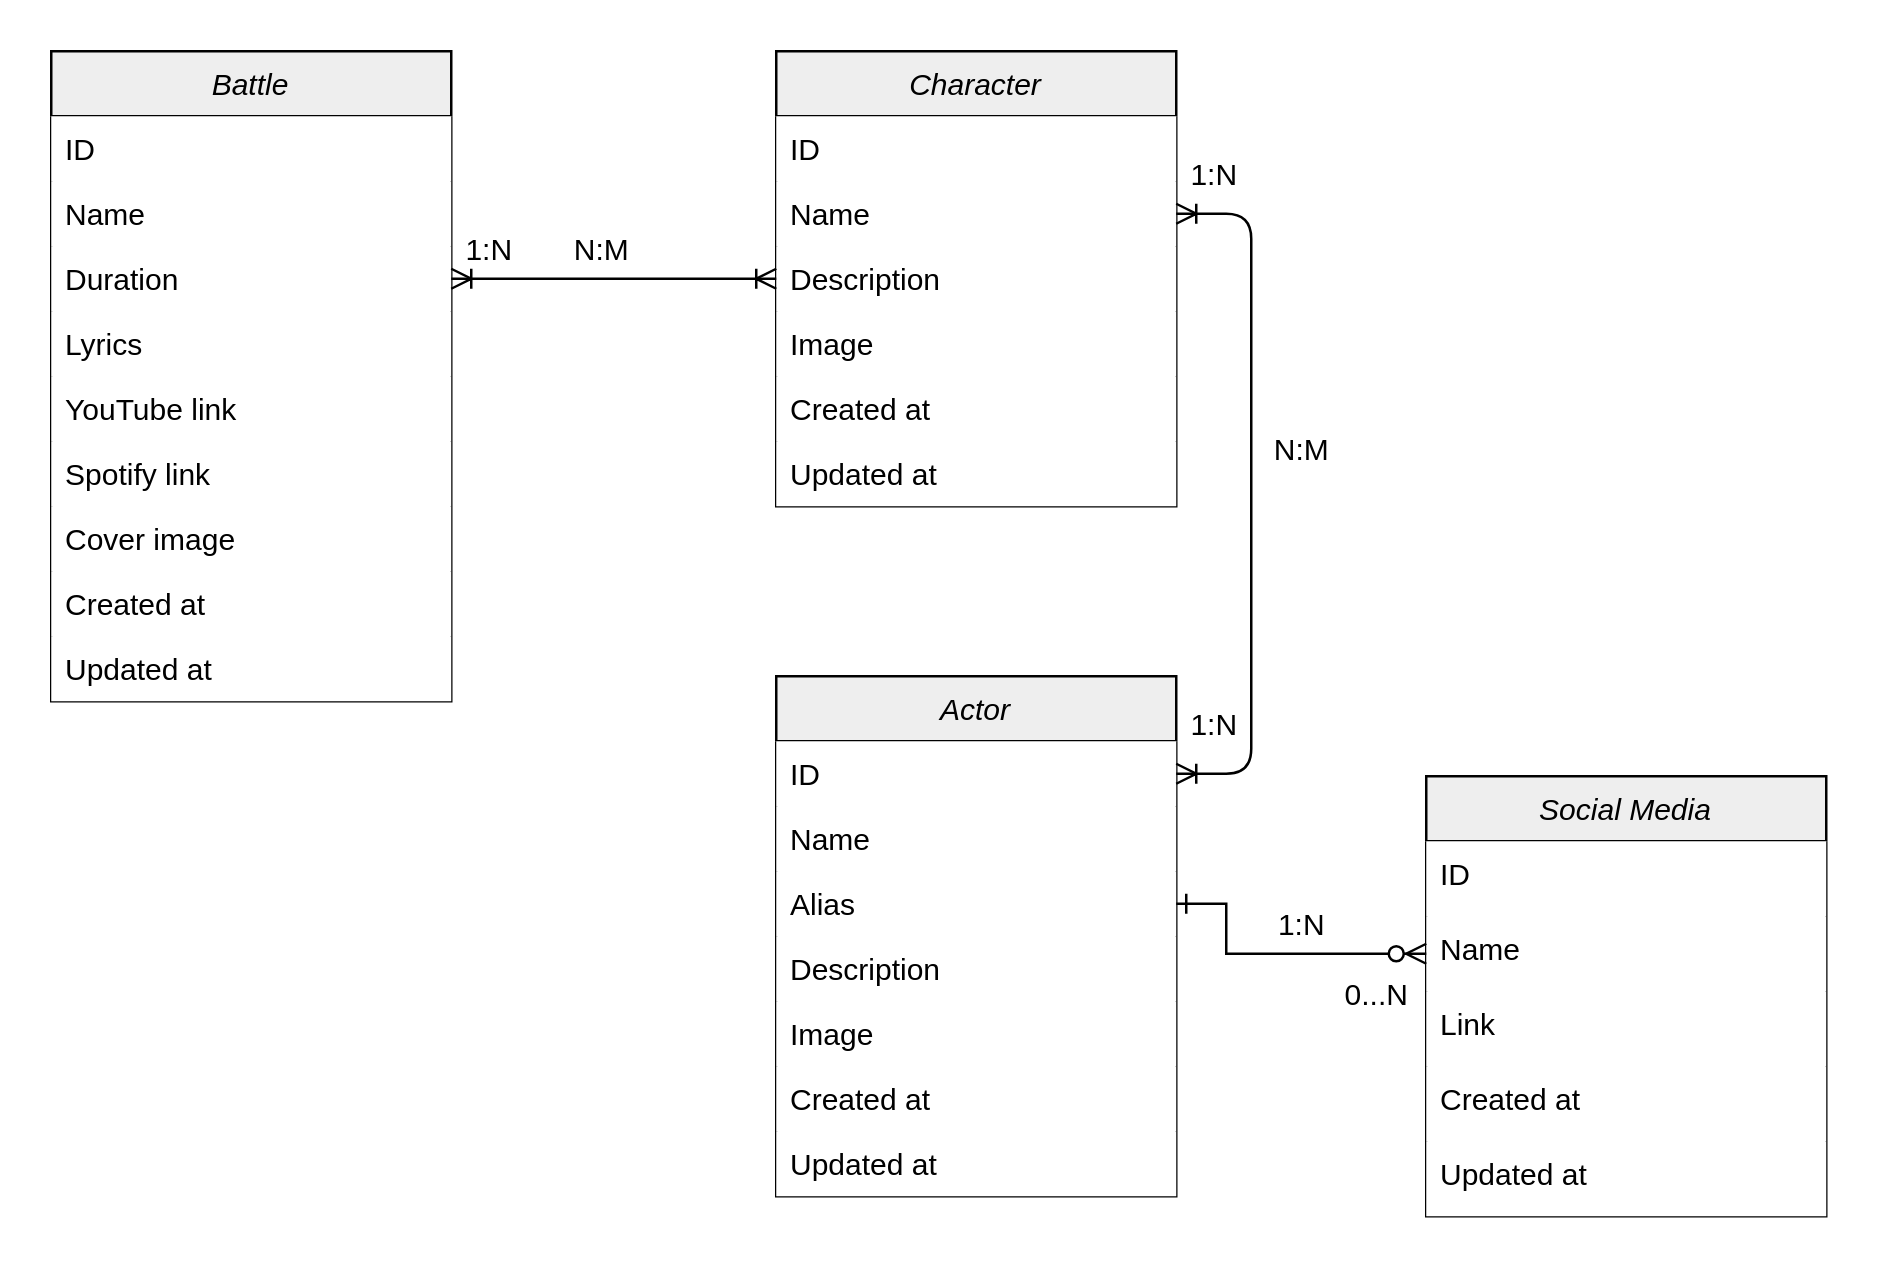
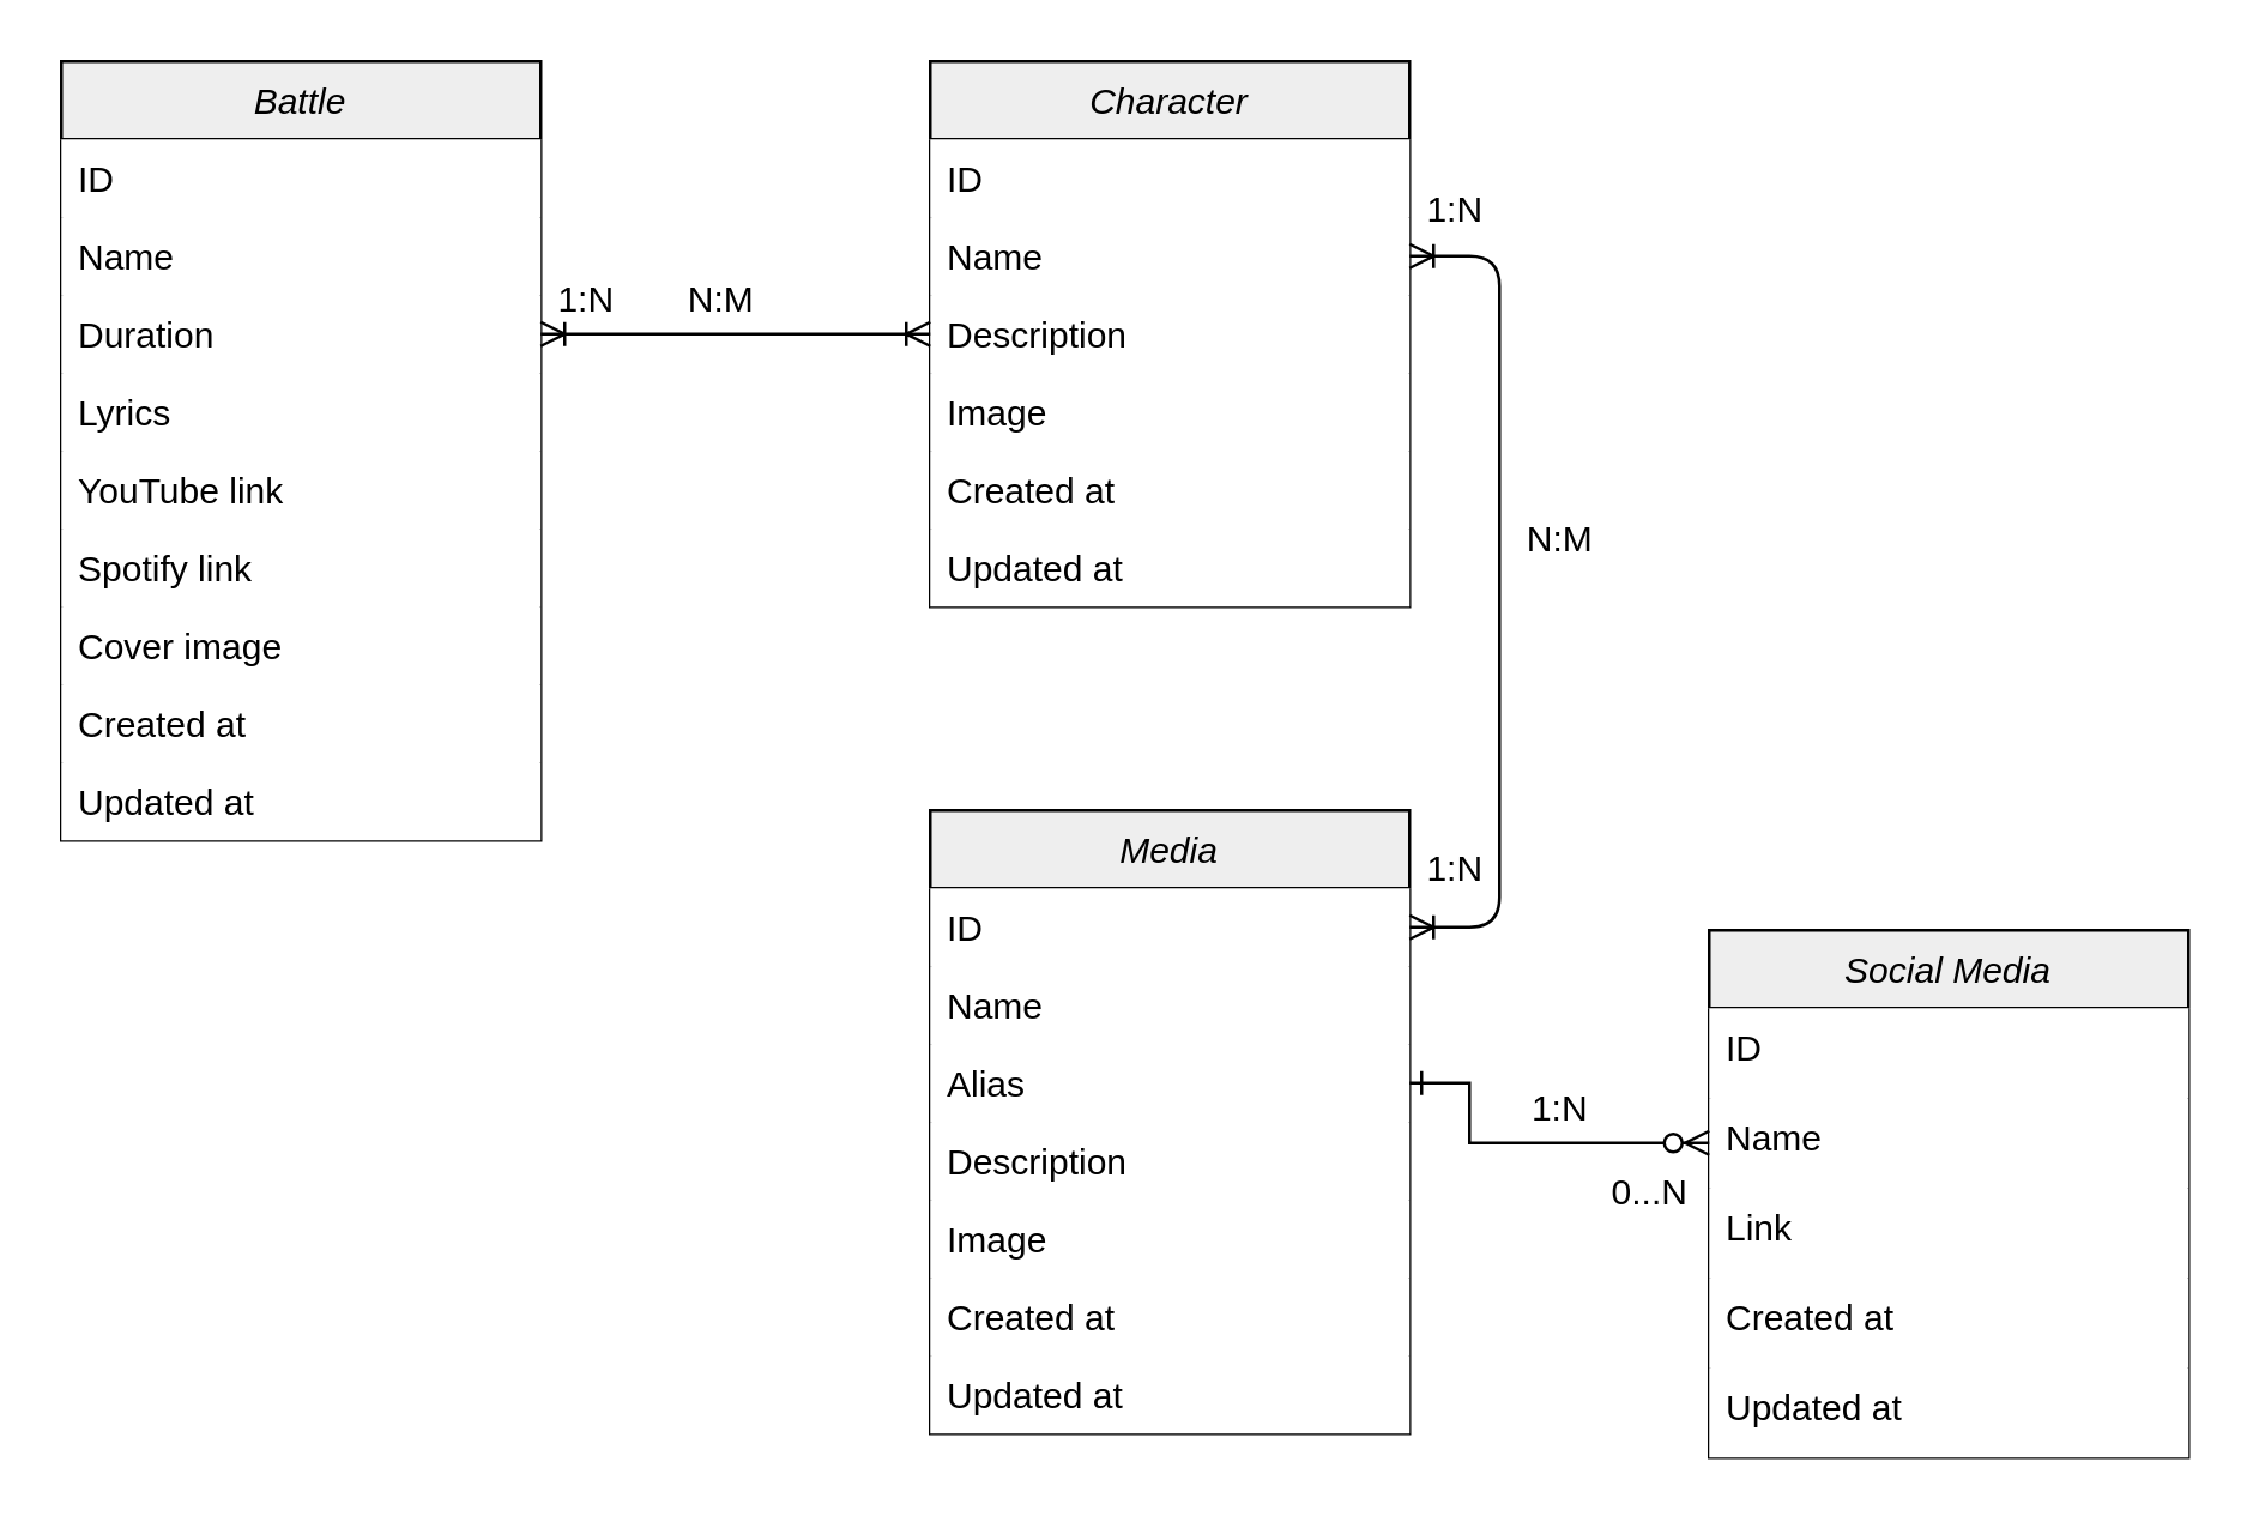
- <mxCell id="19" value="Actor" style="swimlane;fontStyle=2;align=center;verticalAlign=top;childLayout=stackLayout;horizontal=1;startSize=26;horizontalStack=0;resizeParent=1;resizeLast=0;collapsible=1;marginBottom=0;rounded=0;shadow=0;strokeWidth=1;fillColor=#EEEEEE;" parent="1" vertex="1"><mxGeometry x="310" y="270" width="160" height="208" as="geometry"><mxRectangle x="230" y="140" width="160" height="26" as="alternateBounds" /></mxGeometry></mxCell>
+ <mxCell id="19" value="Media" style="swimlane;fontStyle=2;align=center;verticalAlign=top;childLayout=stackLayout;horizontal=1;startSize=26;horizontalStack=0;resizeParent=1;resizeLast=0;collapsible=1;marginBottom=0;rounded=0;shadow=0;strokeWidth=1;fillColor=#EEEEEE;" parent="1" vertex="1"><mxGeometry x="310" y="270" width="160" height="208" as="geometry"><mxRectangle x="230" y="140" width="160" height="26" as="alternateBounds" /></mxGeometry></mxCell>
